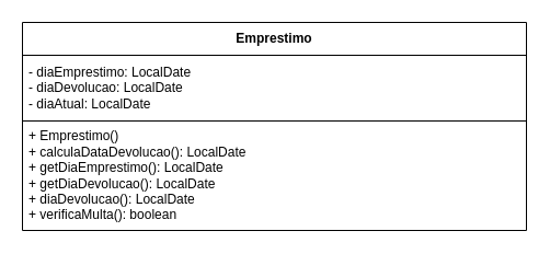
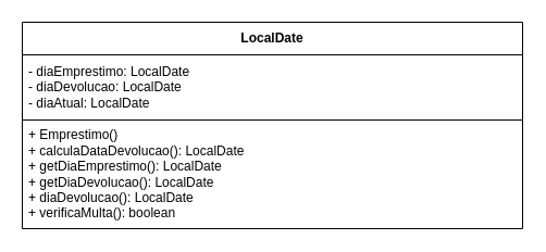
- <mxCell id="2" value="&lt;b&gt;Emprestimo&lt;/b&gt;" style="swimlane;fontStyle=0;childLayout=stackLayout;horizontal=1;startSize=30;horizontalStack=0;resizeParent=1;resizeParentMax=0;resizeLast=0;collapsible=1;marginBottom=0;whiteSpace=wrap;html=1;fillColor=default;" vertex="1" parent="1"><mxGeometry x="20" y="20" width="460" height="190" as="geometry" /></mxCell>
+ <mxCell id="2" value="&lt;b&gt;LocalDate&lt;/b&gt;" style="swimlane;fontStyle=0;childLayout=stackLayout;horizontal=1;startSize=30;horizontalStack=0;resizeParent=1;resizeParentMax=0;resizeLast=0;collapsible=1;marginBottom=0;whiteSpace=wrap;html=1;fillColor=default;" vertex="1" parent="1"><mxGeometry x="20" y="20" width="460" height="190" as="geometry" /></mxCell>
